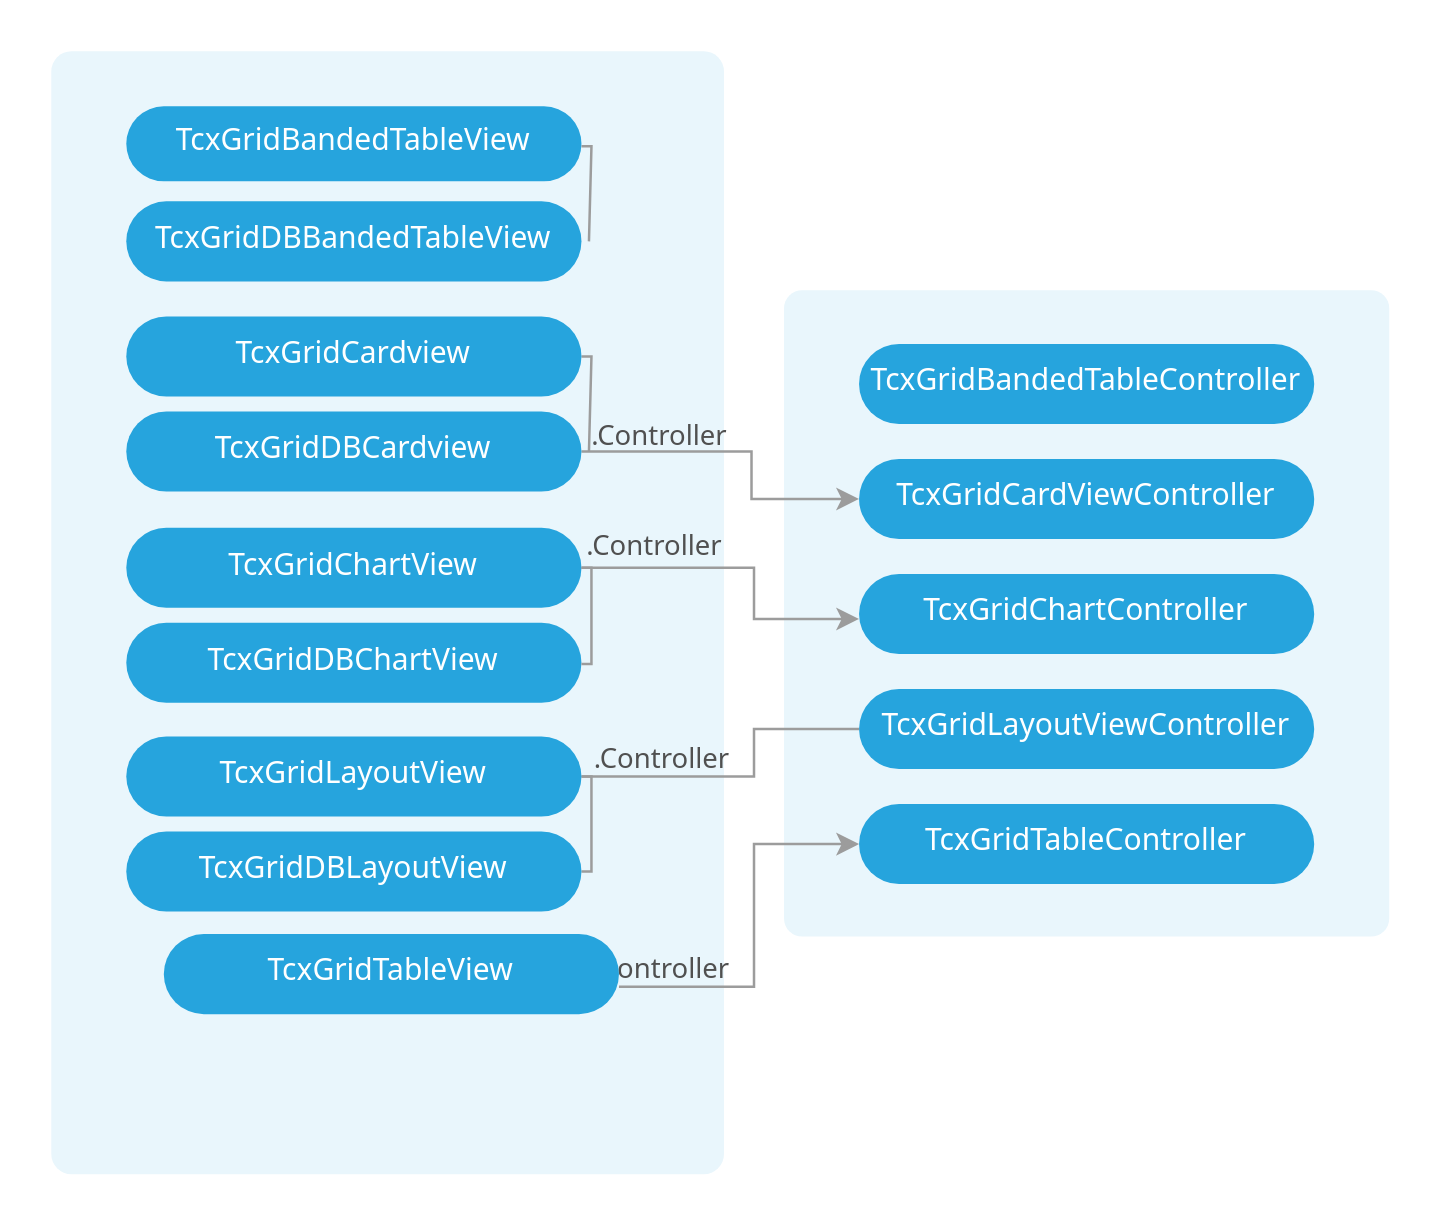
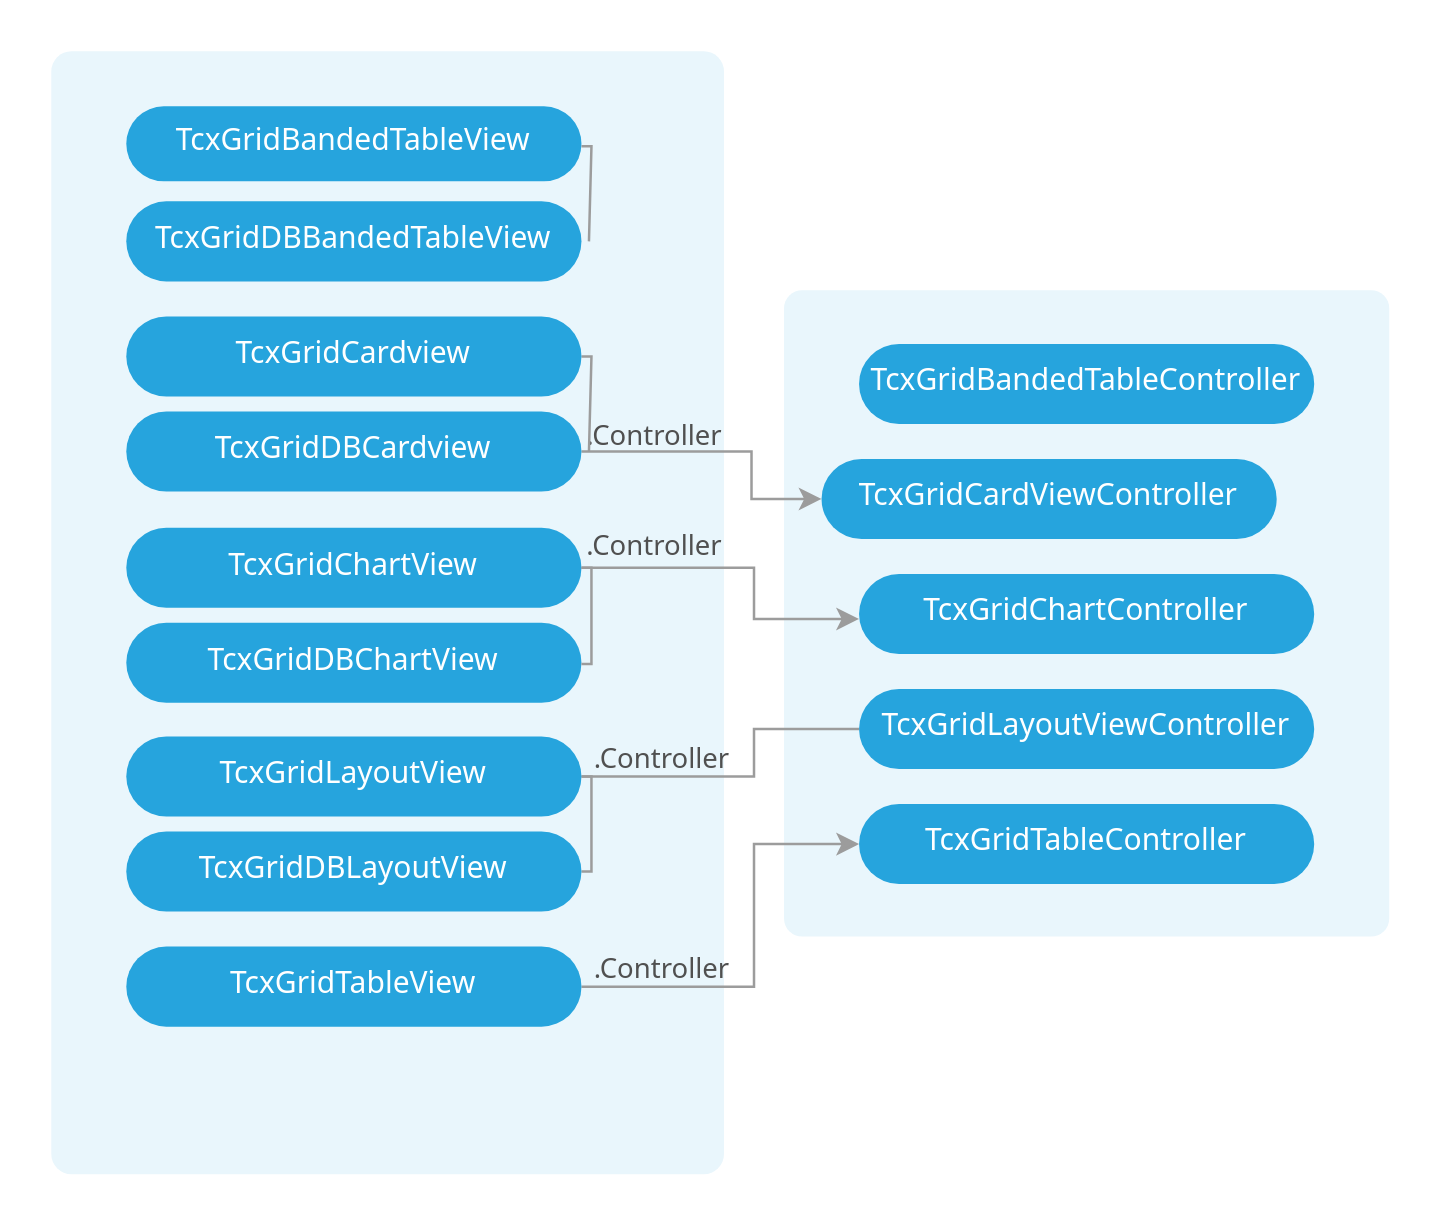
- <mxCell id="8" value="TcxGridCardViewController" style="rounded=1;whiteSpace=wrap;html=1;fontFamily=&quot;Segoe UI&quot;,&quot;Helvetica Neue&quot;,Helvetica,Arial,sans-serif;fillColor=#26a4dd;strokeColor=none;fontColor=#FFFFFF;arcSize=50;spacingBottom=2;" vertex="1" parent="1"><mxGeometry x="343" y="183" width="182" height="32" as="geometry" /></mxCell>
+ <mxCell id="8" value="TcxGridCardViewController" style="rounded=1;whiteSpace=wrap;html=1;fontFamily=&quot;Segoe UI&quot;,&quot;Helvetica Neue&quot;,Helvetica,Arial,sans-serif;fillColor=#26a4dd;strokeColor=none;fontColor=#FFFFFF;arcSize=50;spacingBottom=2;" vertex="1" parent="1"><mxGeometry x="328" y="183" width="182" height="32" as="geometry" /></mxCell>
- <mxCell id="29" value="TcxGridTableView" style="rounded=1;whiteSpace=wrap;html=1;fontFamily=&quot;Segoe UI&quot;,&quot;Helvetica Neue&quot;,Helvetica,Arial,sans-serif;fillColor=#26a4dd;strokeColor=none;fontColor=#FFFFFF;arcSize=50;spacingBottom=2;" vertex="1" parent="1"><mxGeometry x="65" y="373" width="182" height="32" as="geometry" /></mxCell>
+ <mxCell id="29" value="TcxGridTableView" style="rounded=1;whiteSpace=wrap;html=1;fontFamily=&quot;Segoe UI&quot;,&quot;Helvetica Neue&quot;,Helvetica,Arial,sans-serif;fillColor=#26a4dd;strokeColor=none;fontColor=#FFFFFF;arcSize=50;spacingBottom=2;" vertex="1" parent="1"><mxGeometry x="50" y="378" width="182" height="32" as="geometry" /></mxCell>
